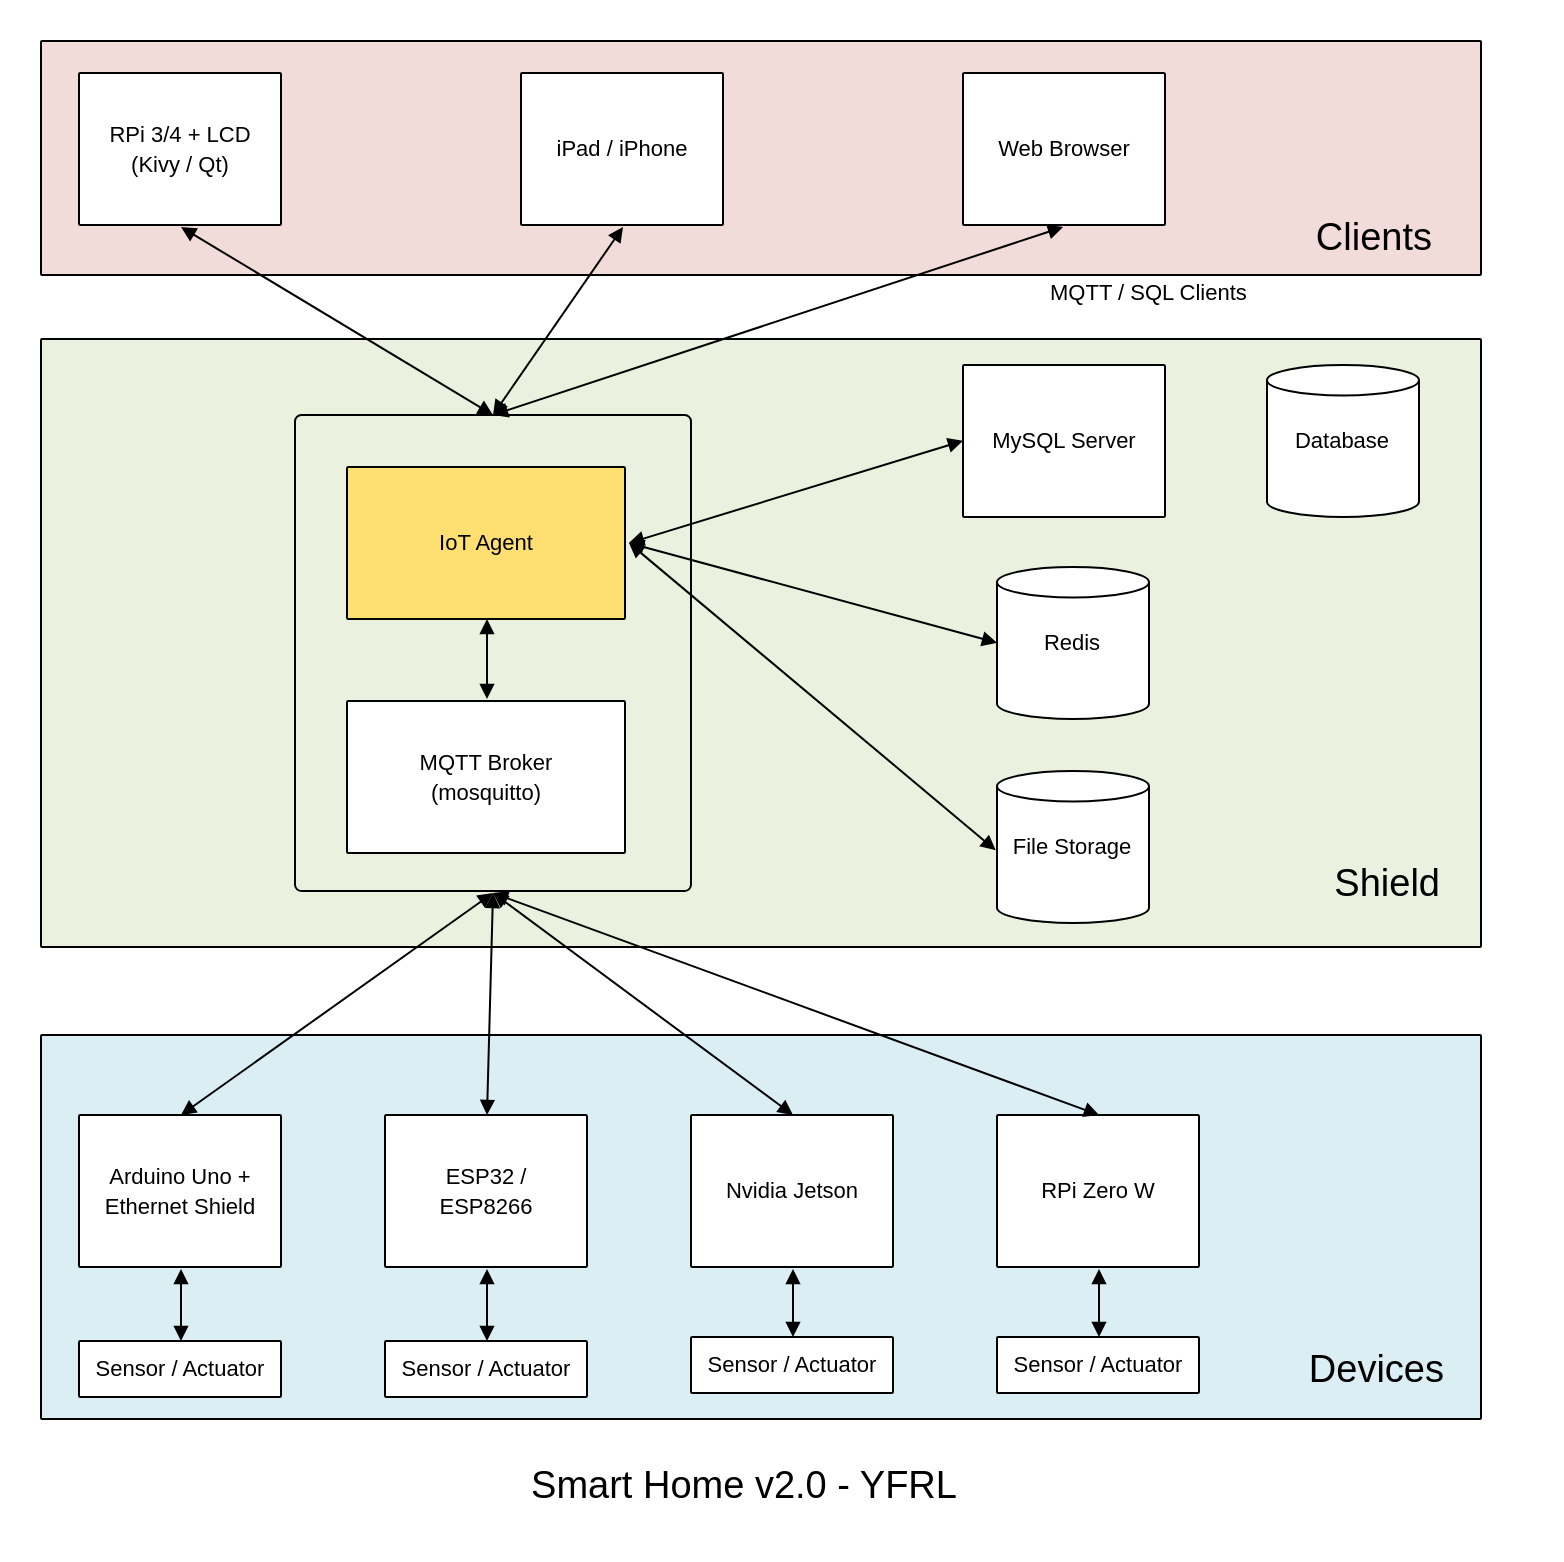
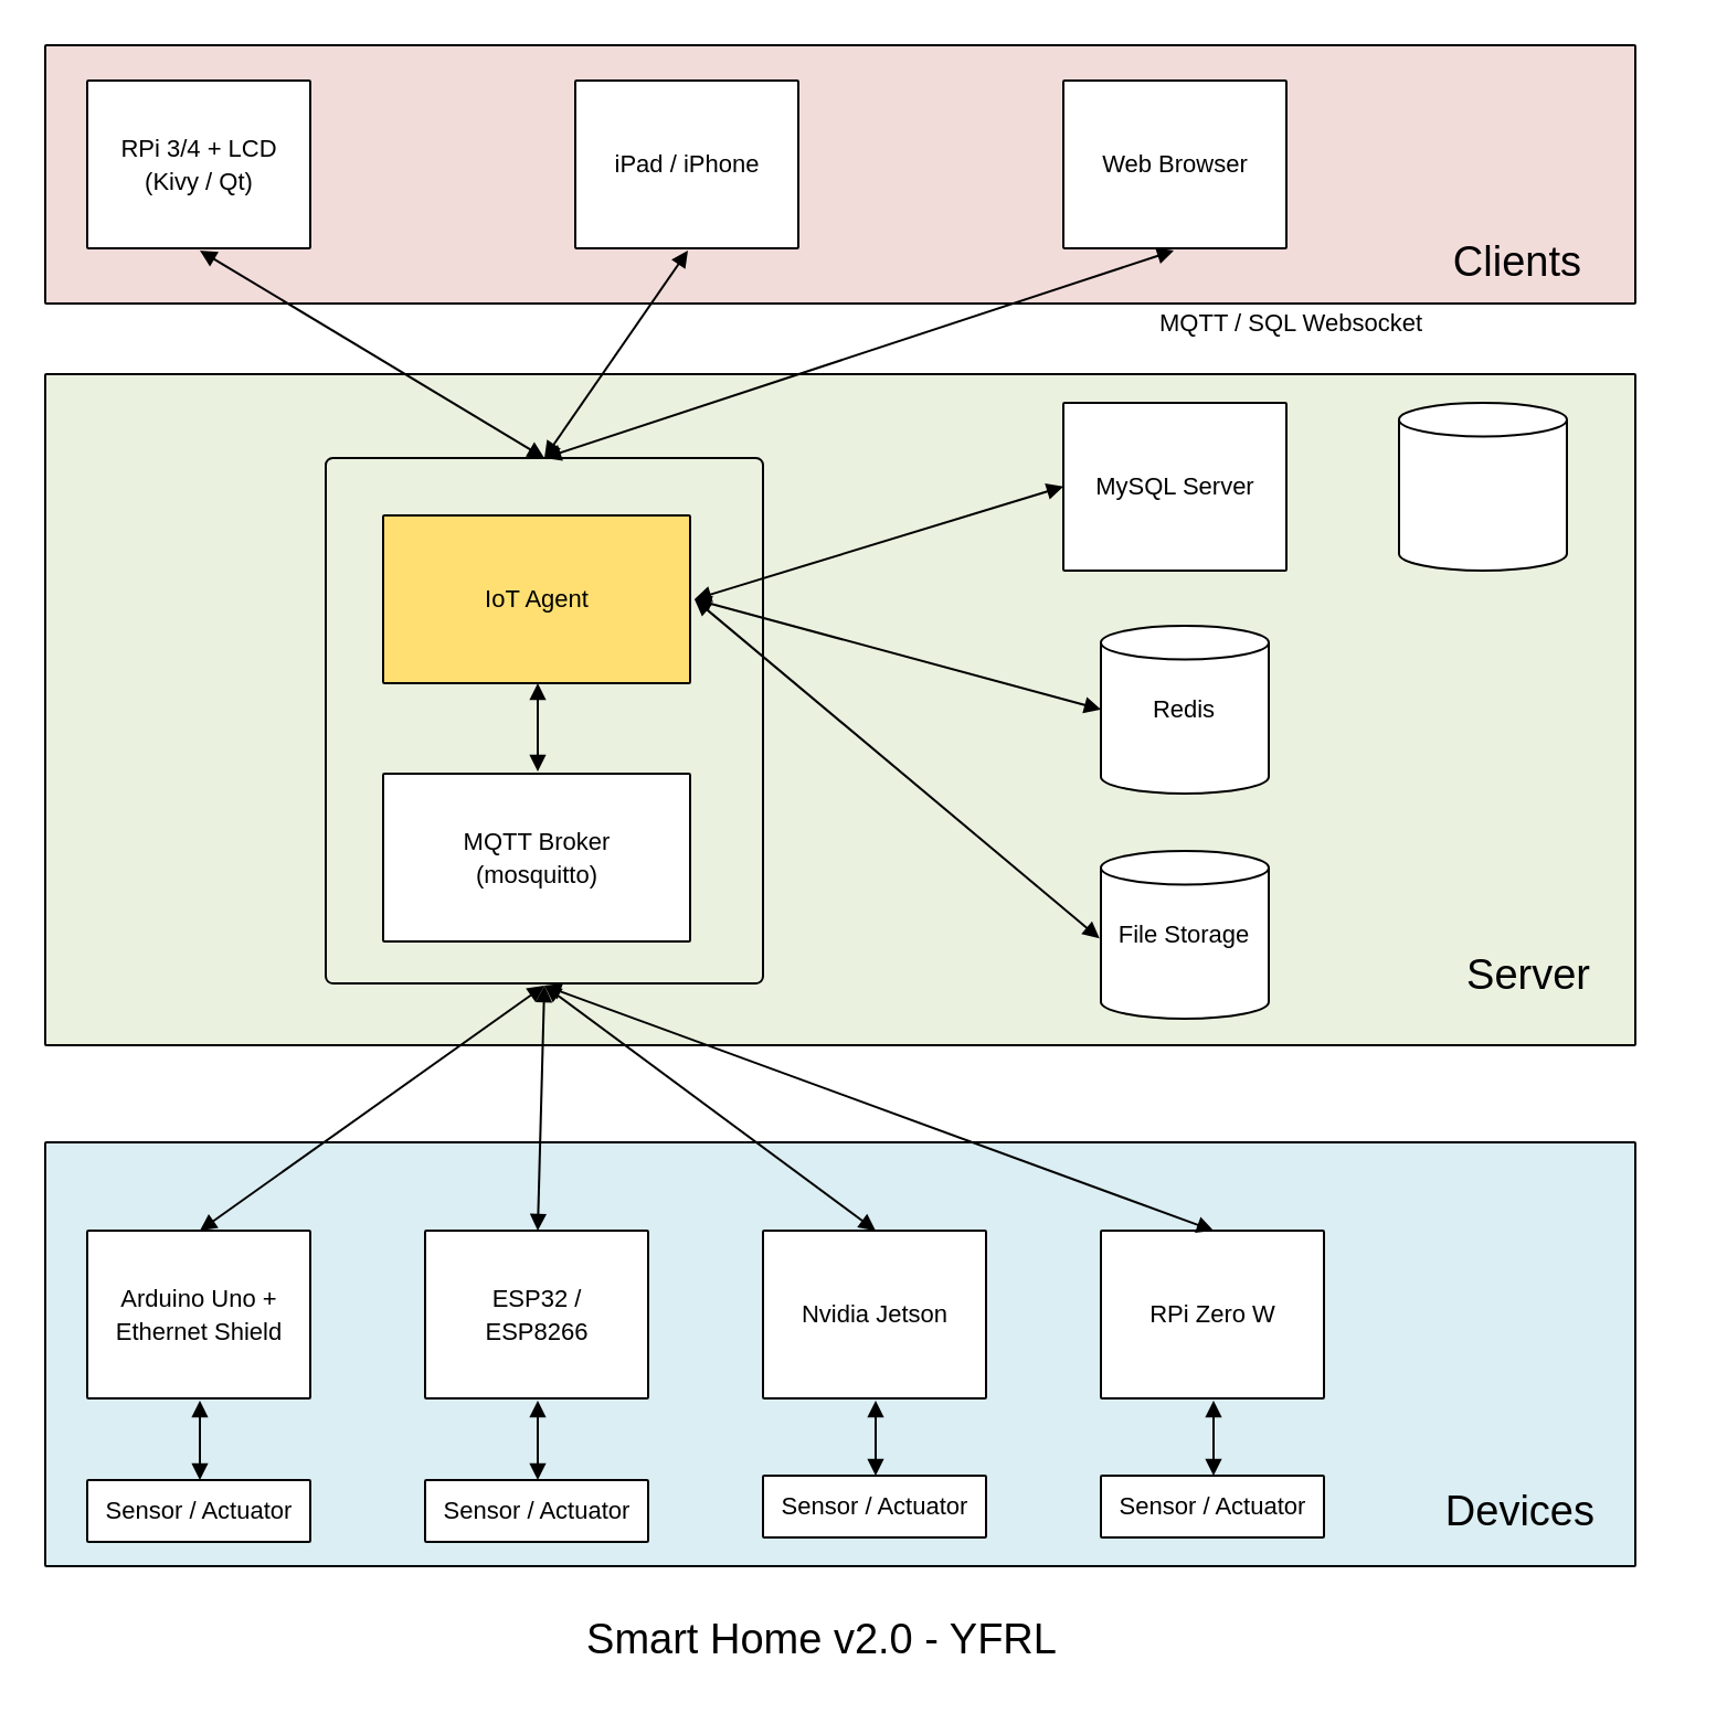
- <mxCell id="54" value="&lt;p style=&quot;align:left;margin-left:0;margin-right:0;margin-top:0px;margin-bottom:0px;text-indent:0;valign:middle;direction:ltr;&quot;&gt;&lt;font style=&quot;font-size:11px;font-family:Arial;color:#000000;direction:ltr;letter-spacing:0px;line-height:100%;opacity:1&quot;&gt;MQTT / SQL Clients&lt;br/&gt;&lt;/font&gt;&lt;/p&gt;" style="text;vsdxID=38;fillColor=none;gradientColor=none;fillOpacity=0;strokeOpacity=0;spacingTop=-3;spacingBottom=-3;spacingLeft=-3;spacingRight=-3;labelBackgroundColor=none;rounded=1;strokeColor=none;html=1;whiteSpace=wrap;verticalAlign=middle;align=left;;html=1;" parent="52" vertex="1"><mxGeometry x="16.51" y="16.13" width="133.99" height="2.54" as="geometry" /></mxCell>
+ <mxCell id="54" value="&lt;p style=&quot;align:left;margin-left:0;margin-right:0;margin-top:0px;margin-bottom:0px;text-indent:0;valign:middle;direction:ltr;&quot;&gt;&lt;font style=&quot;font-size:11px;font-family:Arial;color:#000000;direction:ltr;letter-spacing:0px;line-height:100%;opacity:1&quot;&gt;MQTT / SQL Websocket&lt;br/&gt;&lt;/font&gt;&lt;/p&gt;" style="text;vsdxID=38;fillColor=none;gradientColor=none;fillOpacity=0;strokeOpacity=0;spacingTop=-3;spacingBottom=-3;spacingLeft=-3;spacingRight=-3;labelBackgroundColor=none;rounded=1;strokeColor=none;html=1;whiteSpace=wrap;verticalAlign=middle;align=left;;html=1;" parent="52" vertex="1"><mxGeometry x="16.51" y="16.13" width="133.99" height="2.54" as="geometry" /></mxCell>
- <mxCell id="37" value="&lt;p style=&quot;align:center;margin-left:0;margin-right:0;margin-top:0px;margin-bottom:0px;text-indent:0;valign:middle;direction:ltr;&quot;&gt;&lt;font style=&quot;font-size:11px;font-family:Arial;color:#000000;direction:ltr;letter-spacing:0px;line-height:100%;opacity:1&quot;&gt;Database&lt;/font&gt;&lt;/p&gt;" style="text;vsdxID=25;fillColor=none;gradientColor=none;strokeColor=none;spacingTop=-3;spacingBottom=-3;spacingLeft=-3;spacingRight=-3;labelBackgroundColor=none;rounded=1;html=1;whiteSpace=wrap;verticalAlign=middle;align=center;;html=1;" parent="34" vertex="1"><mxGeometry y="-0.2" width="76.2" height="76.2" as="geometry" /></mxCell>
- <mxCell id="43" value="&lt;p style=&quot;align:right;margin-left:0;margin-right:0;margin-top:0px;margin-bottom:0px;text-indent:0;valign:middle;direction:ltr;&quot;&gt;&lt;font style=&quot;font-size:19px;font-family:Arial;color:#000000;direction:ltr;letter-spacing:0px;line-height:100%;opacity:1&quot;&gt;Shield&lt;/font&gt;&lt;/p&gt;" style="text;vsdxID=30;fillColor=none;gradientColor=none;fillOpacity=0;strokeOpacity=0;spacingTop=-3;spacingBottom=-3;spacingLeft=-3;spacingRight=-3;labelBackgroundColor=none;rounded=0;strokeColor=none;html=1;whiteSpace=wrap;verticalAlign=middle;align=right;;html=1;" parent="41" vertex="1"><mxGeometry x="3.18" y="2.68" width="88.9" height="57.15" as="geometry" /></mxCell>
+ <mxCell id="43" value="&lt;p style=&quot;align:right;margin-left:0;margin-right:0;margin-top:0px;margin-bottom:0px;text-indent:0;valign:middle;direction:ltr;&quot;&gt;&lt;font style=&quot;font-size:19px;font-family:Arial;color:#000000;direction:ltr;letter-spacing:0px;line-height:100%;opacity:1&quot;&gt;Server&lt;/font&gt;&lt;/p&gt;" style="text;vsdxID=30;fillColor=none;gradientColor=none;fillOpacity=0;strokeOpacity=0;spacingTop=-3;spacingBottom=-3;spacingLeft=-3;spacingRight=-3;labelBackgroundColor=none;rounded=0;strokeColor=none;html=1;whiteSpace=wrap;verticalAlign=middle;align=right;;html=1;" parent="41" vertex="1"><mxGeometry x="3.18" y="2.68" width="88.9" height="57.15" as="geometry" /></mxCell>
